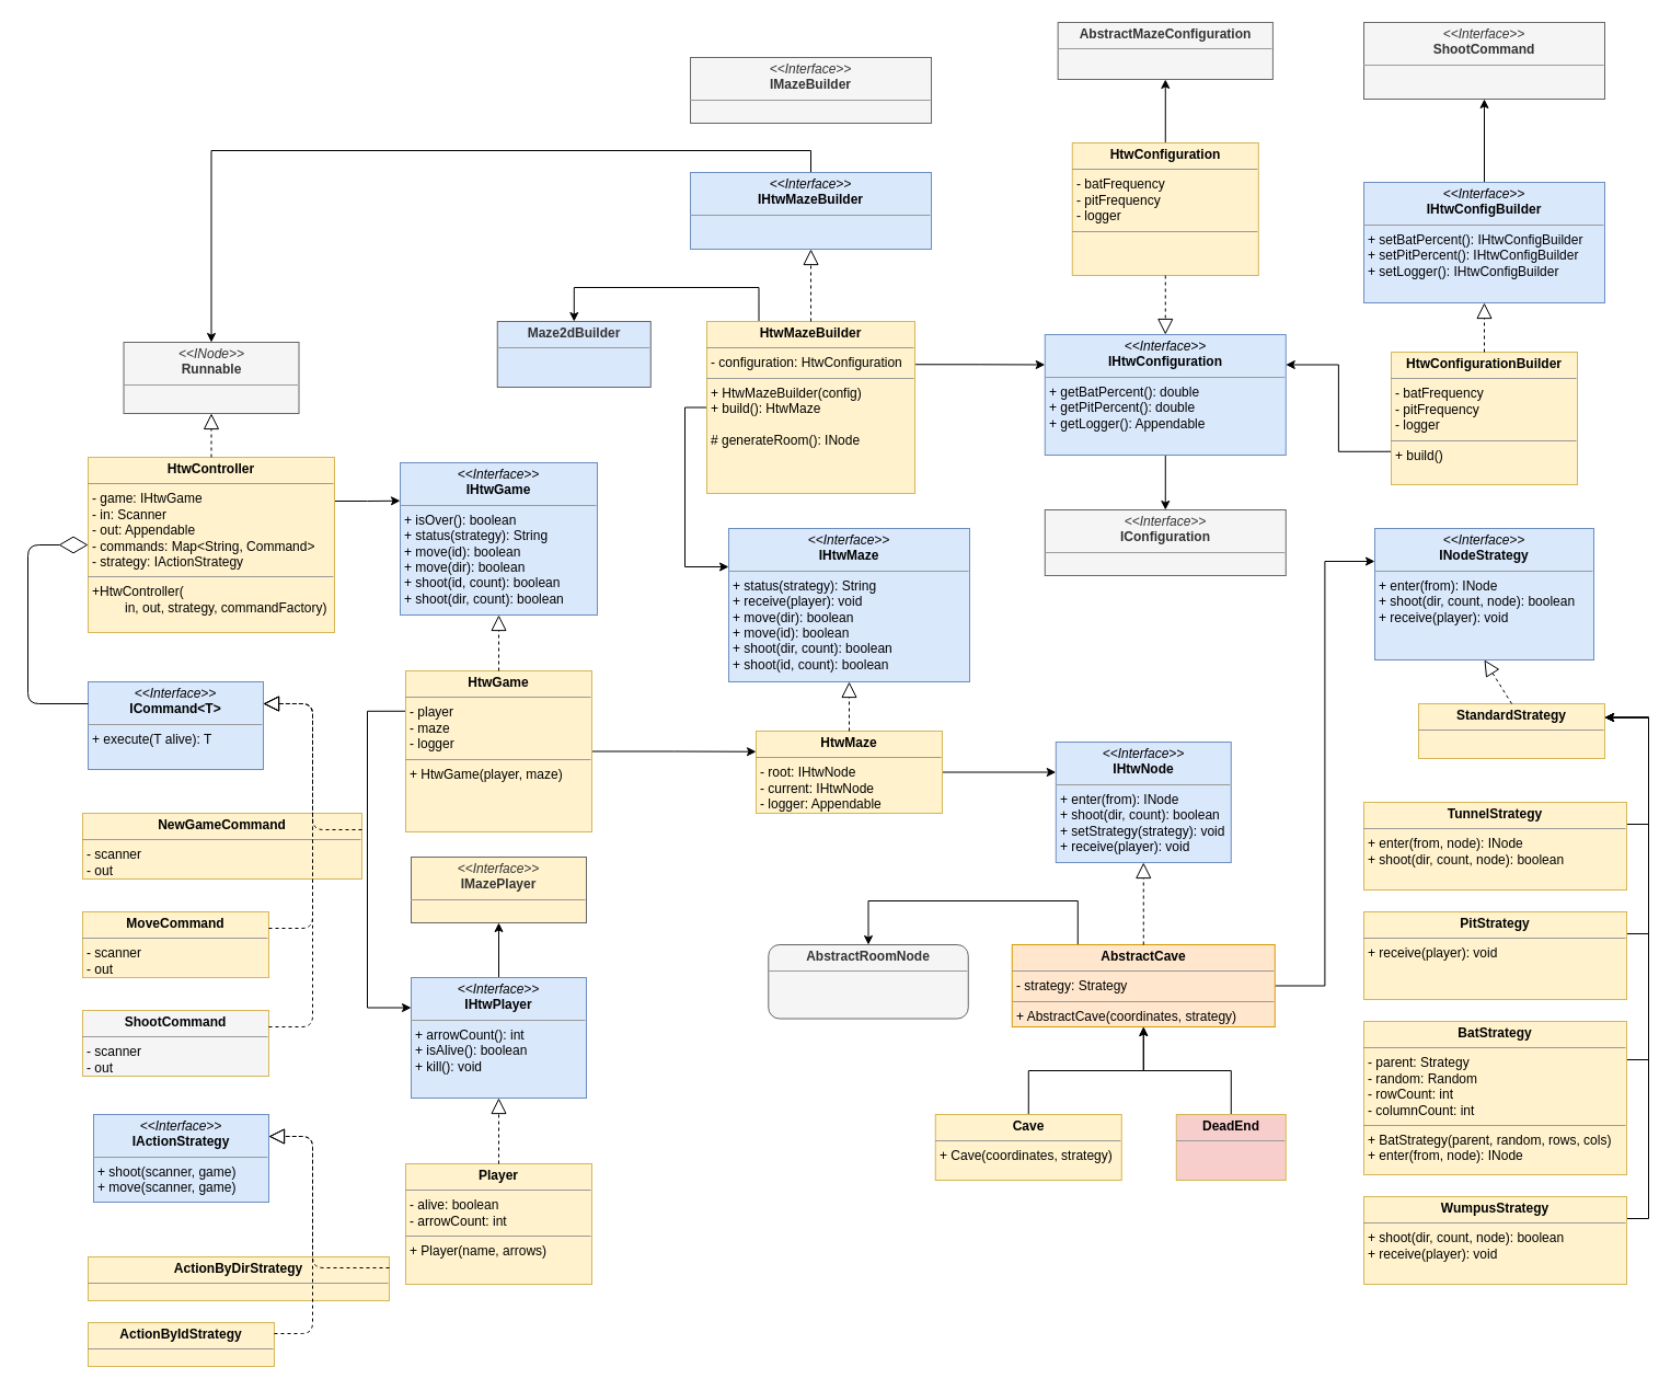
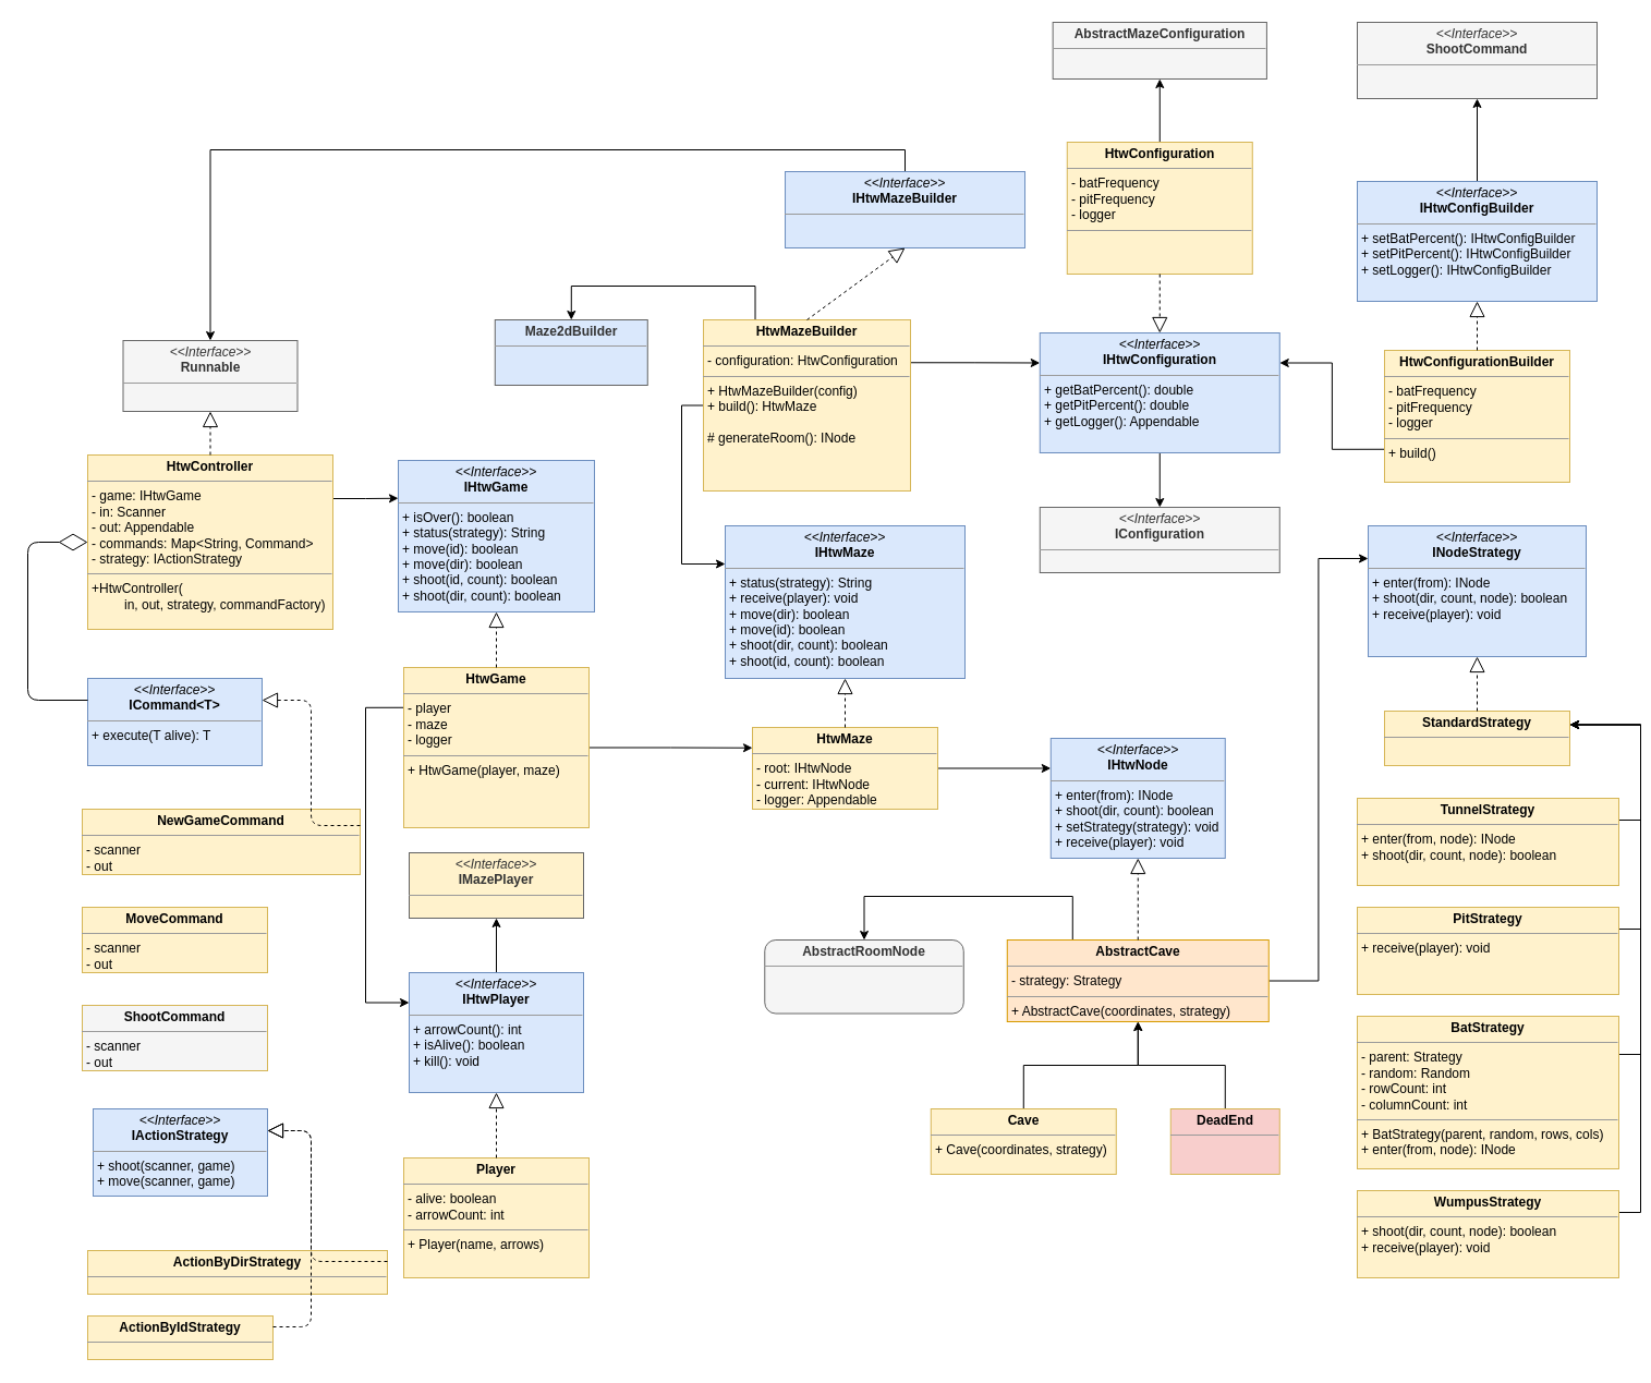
- <mxCell id="41" value="&lt;p style=&quot;margin: 0px ; margin-top: 4px ; text-align: center&quot;&gt;&lt;i&gt;&amp;lt;&amp;lt;Interface&amp;gt;&amp;gt;&lt;/i&gt;&lt;br&gt;&lt;b&gt;IMazeBuilder&lt;/b&gt;&lt;/p&gt;&lt;hr size=&quot;1&quot;&gt;&lt;p style=&quot;margin: 0px ; margin-left: 4px&quot;&gt;&lt;br&gt;&lt;/p&gt;" style="verticalAlign=top;align=left;overflow=fill;fontSize=12;fontFamily=Helvetica;html=1;fillColor=#f5f5f5;strokeColor=#666666;fontColor=#333333;" vertex="1" parent="1"><mxGeometry x="625.02" y="52" width="220" height="60" as="geometry" /></mxCell>
- <mxCell id="33" value="&lt;p style=&quot;margin: 0px ; margin-top: 4px ; text-align: center&quot;&gt;&lt;i&gt;&amp;lt;&amp;lt;Interface&amp;gt;&amp;gt;&lt;/i&gt;&lt;br&gt;&lt;b&gt;IHtwMazeBuilder&lt;/b&gt;&lt;/p&gt;&lt;hr size=&quot;1&quot;&gt;&lt;p style=&quot;margin: 0px ; margin-left: 4px&quot;&gt;&lt;br&gt;&lt;/p&gt;" style="verticalAlign=top;align=left;overflow=fill;fontSize=12;fontFamily=Helvetica;html=1;fillColor=#dae8fc;strokeColor=#6c8ebf;" parent="1" vertex="1"><mxGeometry x="625.02" y="157" width="220" height="70" as="geometry" /></mxCell>
+ <mxCell id="33" value="&lt;p style=&quot;margin: 0px ; margin-top: 4px ; text-align: center&quot;&gt;&lt;i&gt;&amp;lt;&amp;lt;Interface&amp;gt;&amp;gt;&lt;/i&gt;&lt;br&gt;&lt;b&gt;IHtwMazeBuilder&lt;/b&gt;&lt;/p&gt;&lt;hr size=&quot;1&quot;&gt;&lt;p style=&quot;margin: 0px ; margin-left: 4px&quot;&gt;&lt;br&gt;&lt;/p&gt;" style="verticalAlign=top;align=left;overflow=fill;fontSize=12;fontFamily=Helvetica;html=1;fillColor=#dae8fc;strokeColor=#6c8ebf;" parent="1" vertex="1"><mxGeometry x="715.02" y="157" width="220" height="70" as="geometry" /></mxCell>
- <mxCell id="59" value="&lt;p style=&quot;margin: 0px ; margin-top: 4px ; text-align: center&quot;&gt;&lt;i&gt;&amp;lt;&amp;lt;INode&amp;gt;&amp;gt;&lt;/i&gt;&lt;br&gt;&lt;b&gt;Runnable&lt;/b&gt;&lt;/p&gt;&lt;hr size=&quot;1&quot;&gt;&lt;p style=&quot;margin: 0px ; margin-left: 4px&quot;&gt;&lt;br&gt;&lt;/p&gt;" style="verticalAlign=top;align=left;overflow=fill;fontSize=12;fontFamily=Helvetica;html=1;fillColor=#f5f5f5;strokeColor=#666666;fontColor=#333333;" vertex="1" parent="1"><mxGeometry x="107.5" y="312" width="160" height="65" as="geometry" /></mxCell>
+ <mxCell id="59" value="&lt;p style=&quot;margin: 0px ; margin-top: 4px ; text-align: center&quot;&gt;&lt;i&gt;&amp;lt;&amp;lt;Interface&amp;gt;&amp;gt;&lt;/i&gt;&lt;br&gt;&lt;b&gt;Runnable&lt;/b&gt;&lt;/p&gt;&lt;hr size=&quot;1&quot;&gt;&lt;p style=&quot;margin: 0px ; margin-left: 4px&quot;&gt;&lt;br&gt;&lt;/p&gt;" style="verticalAlign=top;align=left;overflow=fill;fontSize=12;fontFamily=Helvetica;html=1;fillColor=#f5f5f5;strokeColor=#666666;fontColor=#333333;" vertex="1" parent="1"><mxGeometry x="107.5" y="312" width="160" height="65" as="geometry" /></mxCell>
- <mxCell id="7" value="&lt;p style=&quot;margin: 0px ; margin-top: 4px ; text-align: center&quot;&gt;&lt;b&gt;StandardStrategy&lt;/b&gt;&lt;/p&gt;&lt;hr size=&quot;1&quot;&gt;&lt;p style=&quot;margin: 0px ; margin-left: 4px&quot;&gt;&lt;br&gt;&lt;/p&gt;" style="verticalAlign=top;align=left;overflow=fill;fontSize=12;fontFamily=Helvetica;html=1;fillColor=#fff2cc;strokeColor=#d6b656;" parent="1" vertex="1"><mxGeometry x="1290" y="642" width="170" height="50" as="geometry" /></mxCell>
+ <mxCell id="7" value="&lt;p style=&quot;margin: 0px ; margin-top: 4px ; text-align: center&quot;&gt;&lt;b&gt;StandardStrategy&lt;/b&gt;&lt;/p&gt;&lt;hr size=&quot;1&quot;&gt;&lt;p style=&quot;margin: 0px ; margin-left: 4px&quot;&gt;&lt;br&gt;&lt;/p&gt;" style="verticalAlign=top;align=left;overflow=fill;fontSize=12;fontFamily=Helvetica;html=1;fillColor=#fff2cc;strokeColor=#d6b656;" parent="1" vertex="1"><mxGeometry x="1265" y="652" width="170" height="50" as="geometry" /></mxCell>
- <mxCell id="68" value="" style="endArrow=block;dashed=1;endFill=0;endSize=12;html=1;exitX=1;exitY=0.25;exitDx=0;exitDy=0;entryX=1;entryY=0.25;entryDx=0;entryDy=0;" edge="1" parent="1" source="65" target="63"><mxGeometry width="160" relative="1" as="geometry"><mxPoint x="250" y="767" as="sourcePoint" /><mxPoint x="430" y="792" as="targetPoint" /><Array as="points"><mxPoint x="280" y="847" /><mxPoint x="280" y="642" /></Array></mxGeometry></mxCell>
- <mxCell id="69" value="" style="endArrow=block;dashed=1;endFill=0;endSize=12;html=1;exitX=1;exitY=0.25;exitDx=0;exitDy=0;entryX=1;entryY=0.25;entryDx=0;entryDy=0;" edge="1" parent="1" source="66" target="63"><mxGeometry width="160" relative="1" as="geometry"><mxPoint x="250" y="857" as="sourcePoint" /><mxPoint x="440" y="802" as="targetPoint" /><Array as="points"><mxPoint x="280" y="937" /><mxPoint x="280" y="642" /></Array></mxGeometry></mxCell>
